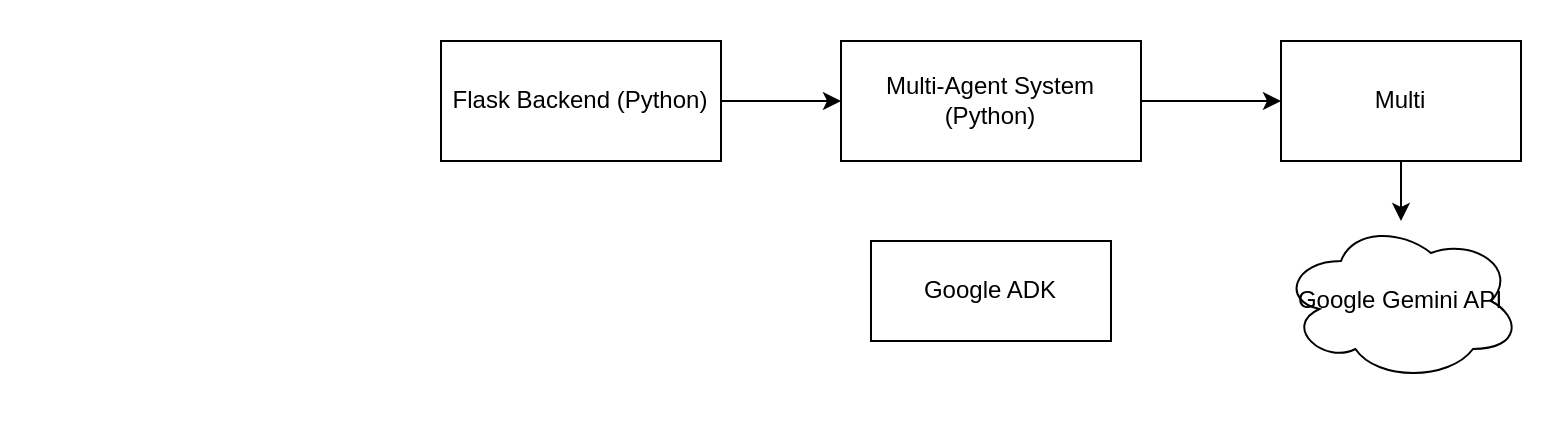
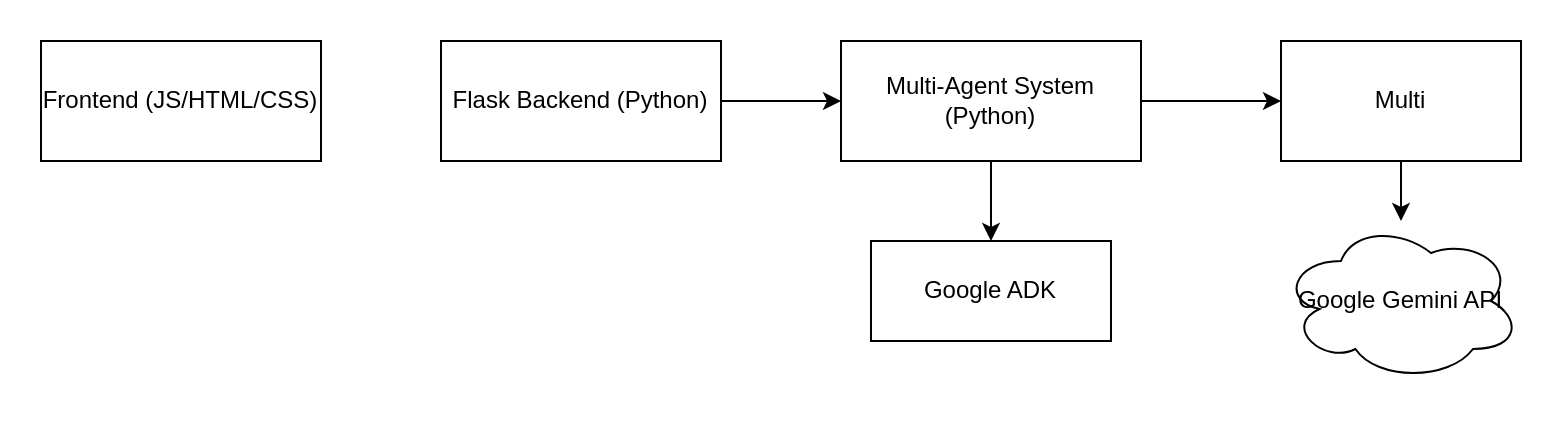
+ <mxCell id="2" value="Frontend (JS/HTML/CSS)" style="shape=rectangle;whiteSpace=wrap;html=1;" parent="1" vertex="1"><mxGeometry x="20" y="20" width="140" height="60" as="geometry" /></mxCell>
+ <mxCell id="10" value="" style="endArrow=classic;html=1;exitTo=" parent="1" source="4" target="5" edge="1"><mxGeometry width="50" height="50" relative="1" as="geometry"><mxPoint x="490" y="80" as="sourcePoint" /><mxPoint x="540" y="30" as="targetPoint" /></mxGeometry></mxCell>
+ <mxCell id="11" value="Utilizes" style="edgeLabel;html=1;align=center;verticalAlign=middle;" parent="10" visible="yes" connectable="0"><mxGeometry x="-0.103" y="3" relative="1" as="geometry"><mxPoint x="12" y="-7" as="offset" /></mxGeometry></mxCell>
